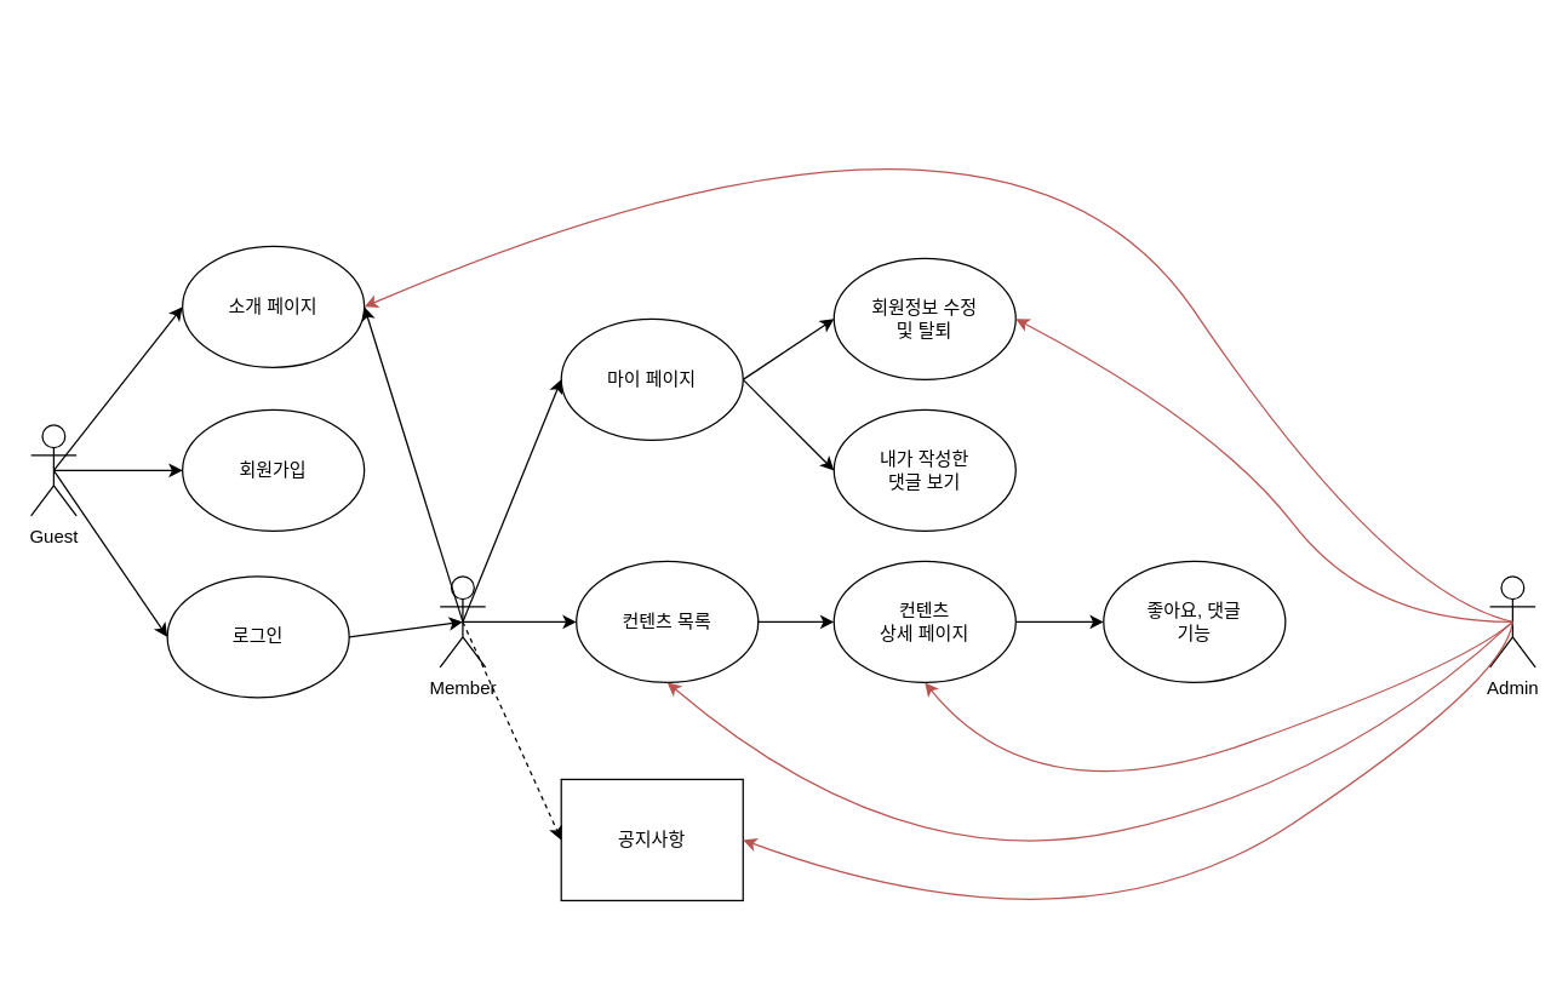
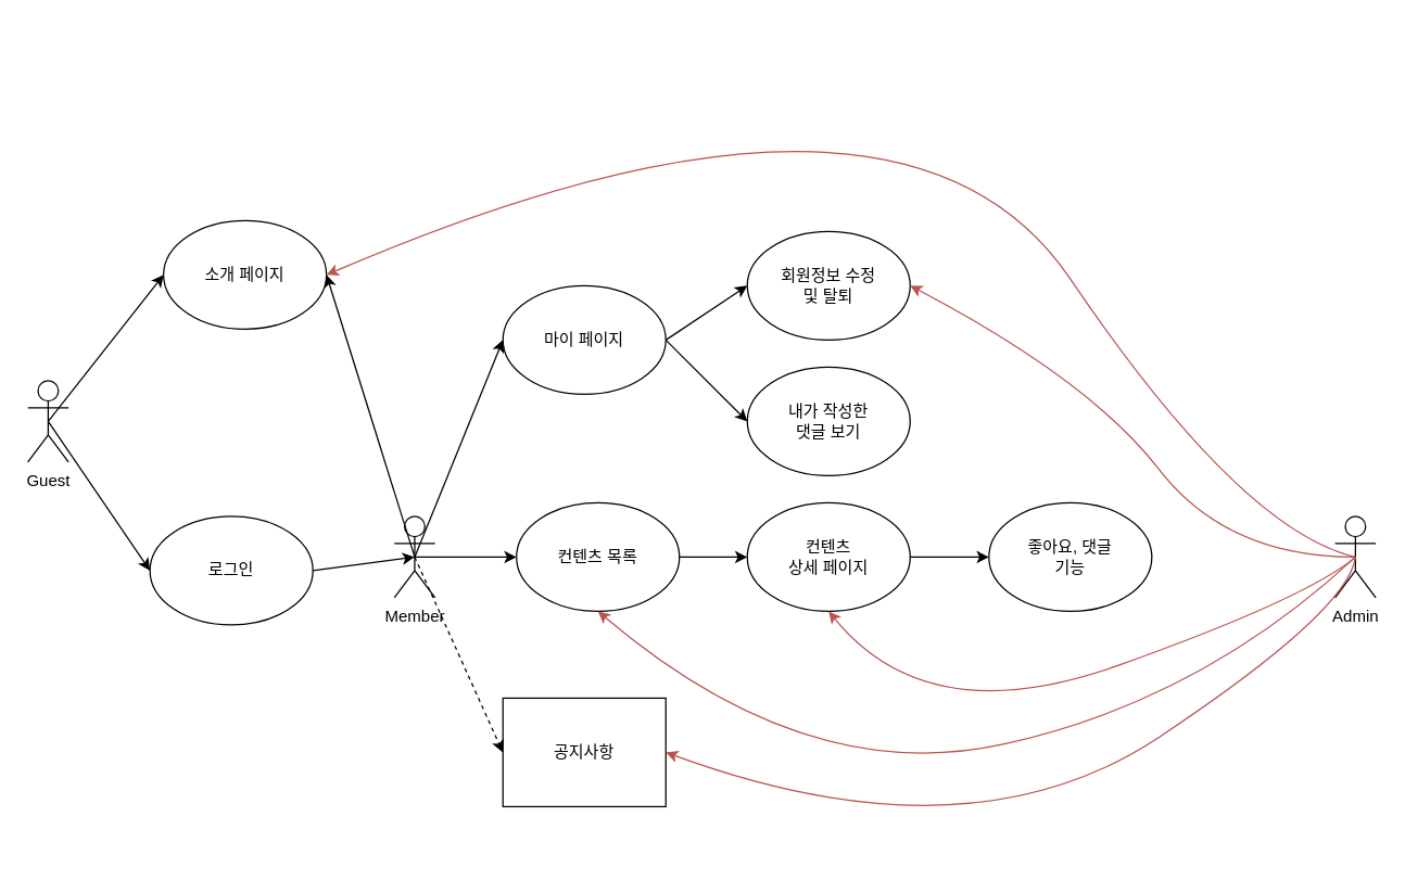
- <mxCell id="11" value="" style="endArrow=classic;html=1;rounded=0;exitX=0.5;exitY=0.5;exitDx=0;exitDy=0;exitPerimeter=0;" parent="1" source="2" target="7" edge="1"><mxGeometry width="50" height="50" relative="1" as="geometry"><mxPoint x="150" y="441" as="sourcePoint" /><mxPoint x="200" y="391" as="targetPoint" /></mxGeometry></mxCell>
- <mxCell id="7" value="회원가입" style="ellipse;whiteSpace=wrap;html=1;" parent="1" vertex="1"><mxGeometry x="120" y="270" width="120" height="80" as="geometry" /></mxCell>
